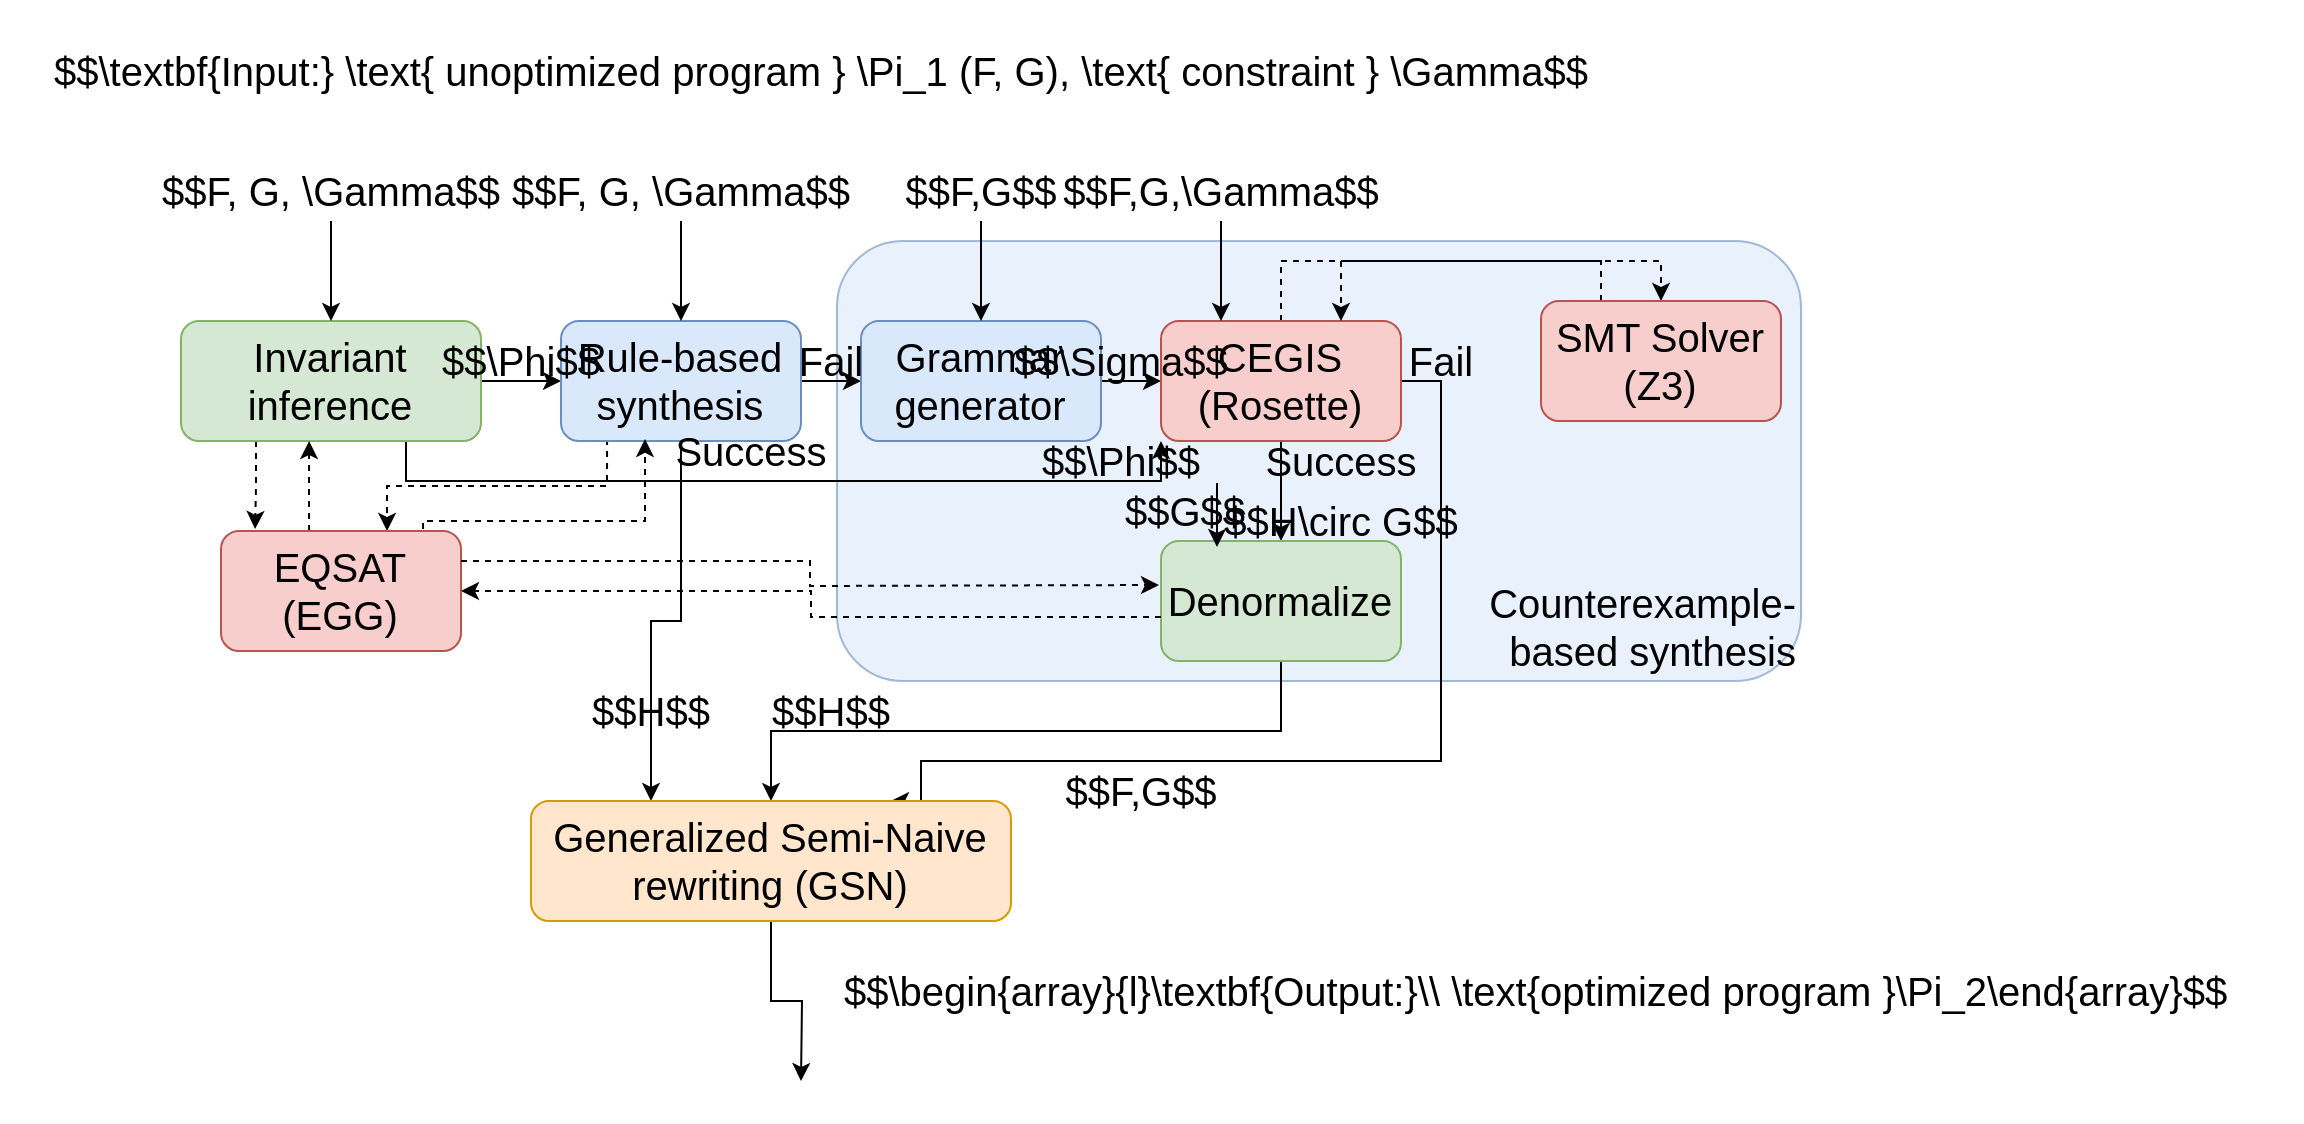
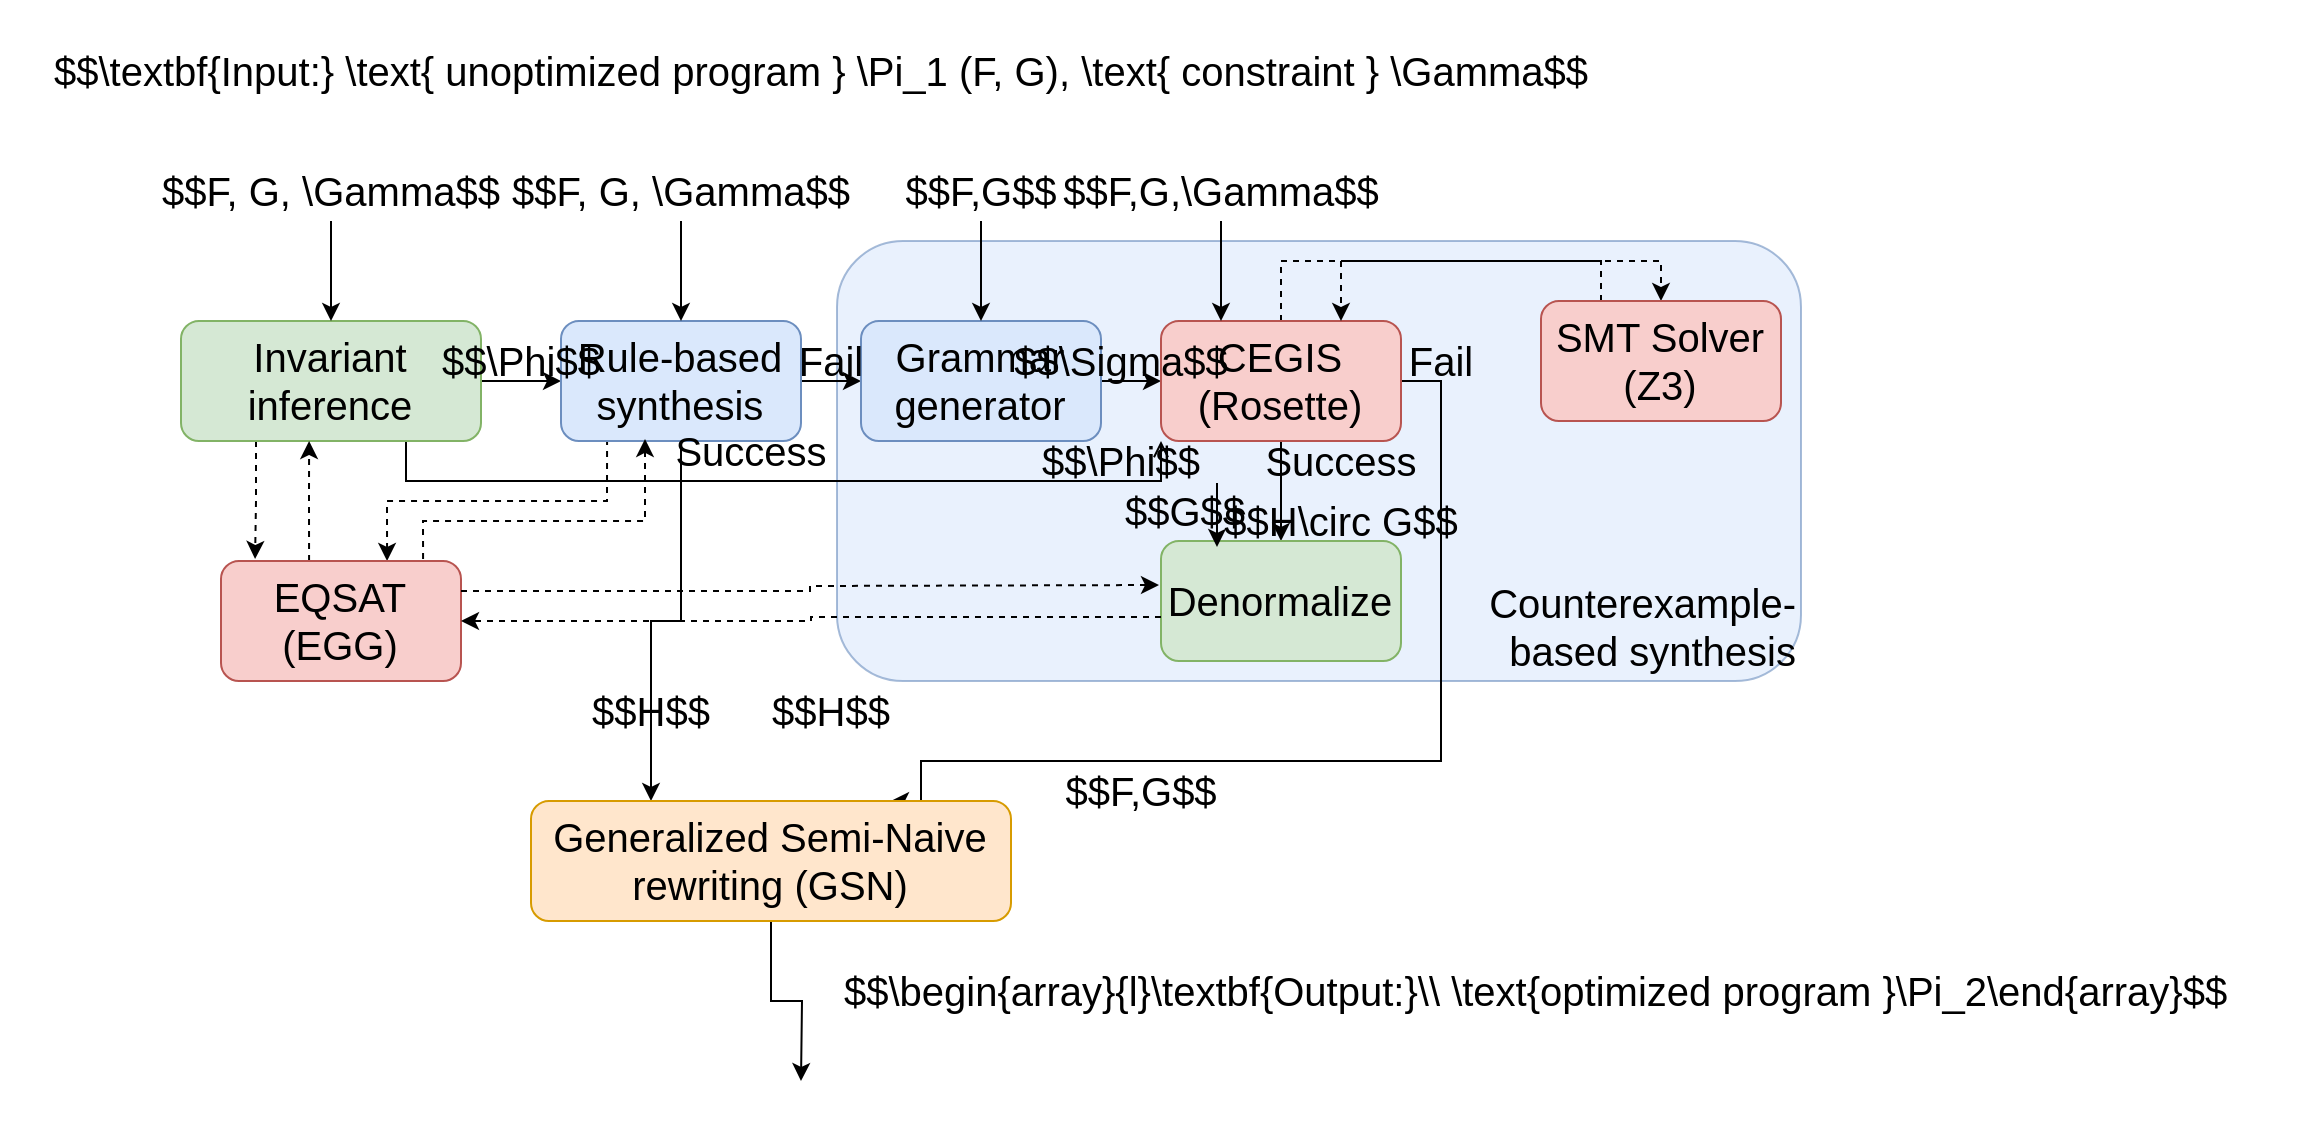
- <mxCell id="4" style="edgeStyle=orthogonalEdgeStyle;rounded=0;orthogonalLoop=1;jettySize=auto;html=1;entryX=0;entryY=1;entryDx=0;entryDy=0;exitX=0.75;exitY=1;exitDx=0;exitDy=0;" parent="1" source="6" target="23" edge="1"><mxGeometry relative="1" as="geometry"><Array as="points"><mxPoint x="203" y="240" /><mxPoint x="580" y="240" /></Array></mxGeometry></mxCell>
+ <mxCell id="4" style="edgeStyle=orthogonalEdgeStyle;rounded=0;orthogonalLoop=1;jettySize=auto;html=1;entryX=0;entryY=1;entryDx=0;entryDy=0;exitX=0.75;exitY=1;exitDx=0;exitDy=0;endArrow=open;" parent="1" source="6" target="23" edge="1"><mxGeometry relative="1" as="geometry"><Array as="points"><mxPoint x="203" y="240" /><mxPoint x="580" y="240" /></Array></mxGeometry></mxCell>
- <mxCell id="43" value="EQSAT&lt;br style=&quot;font-size: 20px;&quot;&gt;&lt;div style=&quot;font-size: 20px;&quot;&gt;(EGG)&lt;/div&gt;" style="rounded=1;whiteSpace=wrap;html=1;labelBackgroundColor=none;align=center;fillColor=#f8cecc;strokeColor=#b85450;fontSize=20;" parent="1" vertex="1"><mxGeometry x="110" y="265" width="120" height="60" as="geometry" /></mxCell>
+ <mxCell id="43" value="EQSAT&lt;br style=&quot;font-size: 20px;&quot;&gt;&lt;div style=&quot;font-size: 20px;&quot;&gt;(EGG)&lt;/div&gt;" style="rounded=1;whiteSpace=wrap;html=1;labelBackgroundColor=none;align=center;fillColor=#f8cecc;strokeColor=#b85450;fontSize=20;" parent="1" vertex="1"><mxGeometry x="110" y="280" width="120" height="60" as="geometry" /></mxCell>
- <mxCell id="26" style="edgeStyle=orthogonalEdgeStyle;rounded=0;orthogonalLoop=1;jettySize=auto;html=1;exitX=0.5;exitY=1;exitDx=0;exitDy=0;entryX=0.5;entryY=0;entryDx=0;entryDy=0;" edge="1" parent="1" source="27" target="31"><mxGeometry relative="1" as="geometry" /></mxCell>
